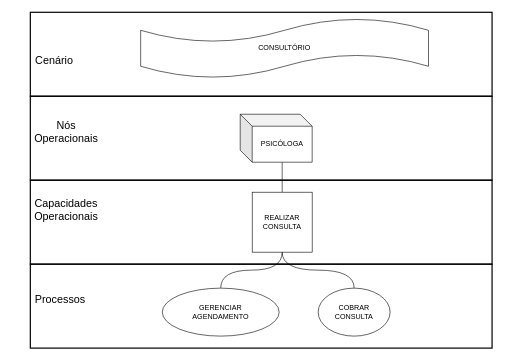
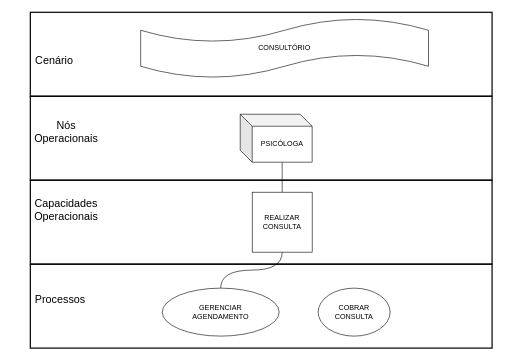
- <mxCell id="13" style="edgeStyle=orthogonalEdgeStyle;curved=1;rounded=0;orthogonalLoop=1;jettySize=auto;html=1;exitX=0.5;exitY=1;exitDx=0;exitDy=0;entryX=0.5;entryY=0;entryDx=0;entryDy=0;endArrow=none;endFill=0;" parent="1" source="14" target="18" edge="1"><mxGeometry relative="1" as="geometry" /></mxCell>
